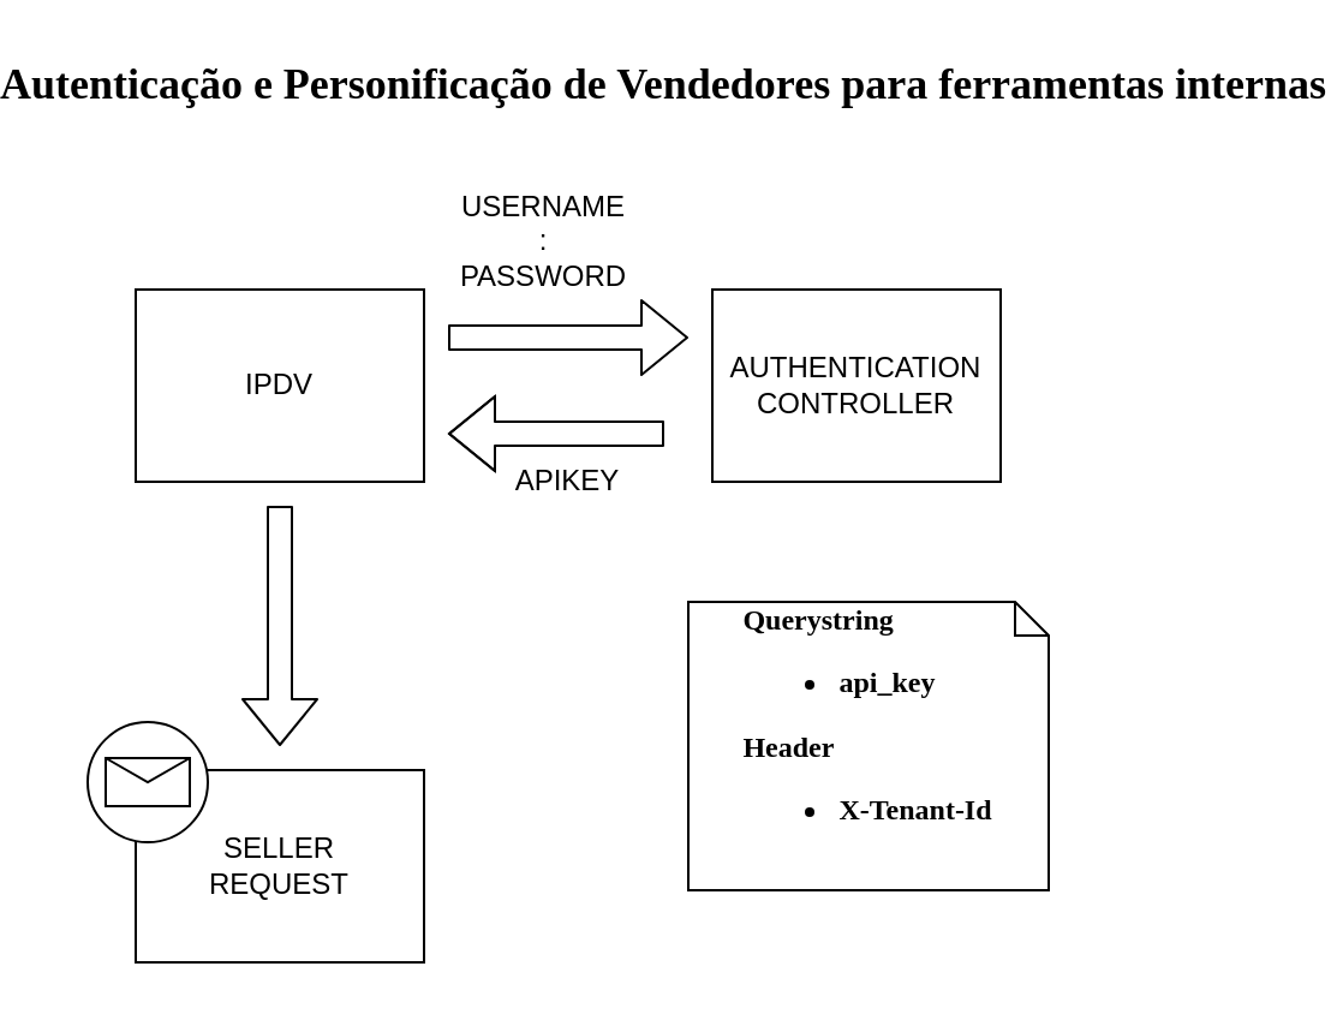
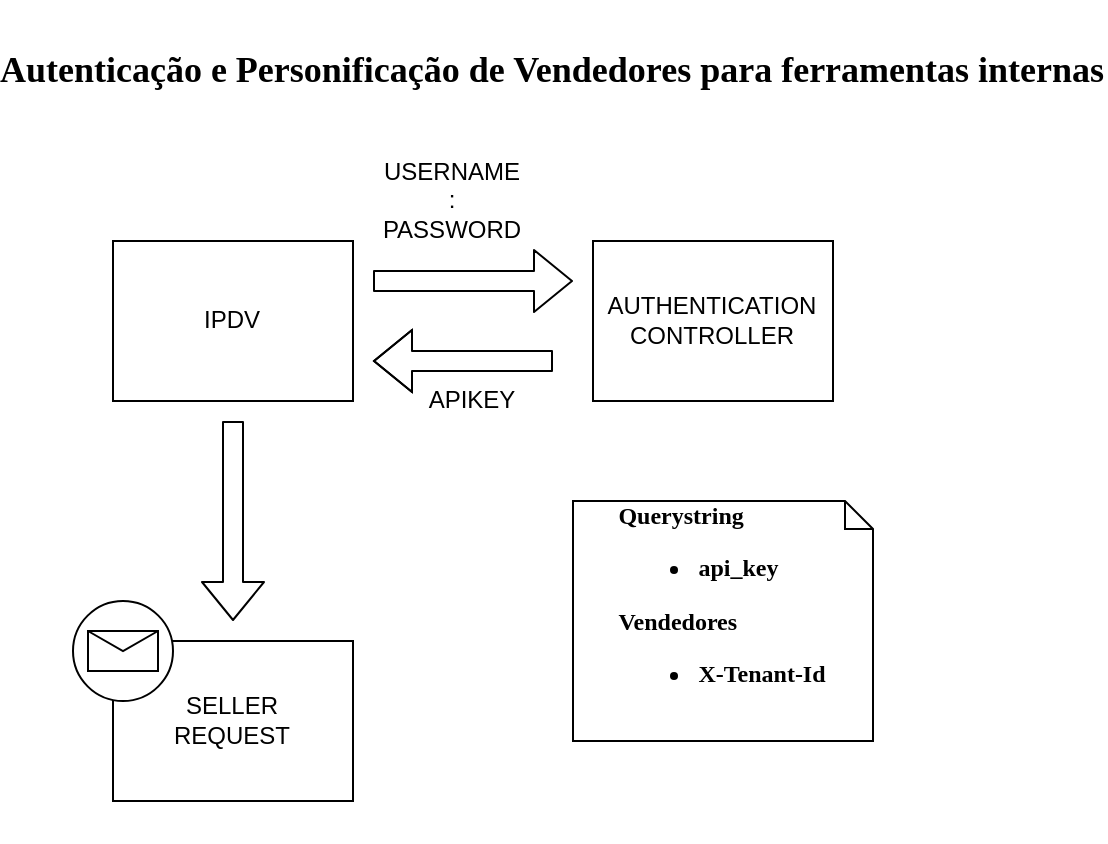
- <mxCell id="12" value="&lt;div style=&quot;text-align: left&quot;&gt;&lt;span&gt;Querystring&amp;nbsp;&lt;/span&gt;&lt;/div&gt;&lt;div style=&quot;text-align: left&quot;&gt;&lt;ul&gt;&lt;li&gt;&lt;span&gt;api_key&lt;/span&gt;&lt;/li&gt;&lt;/ul&gt;&lt;/div&gt;&lt;div style=&quot;text-align: left&quot;&gt;&lt;span&gt;Header&lt;/span&gt;&lt;/div&gt;&lt;ul&gt;&lt;li&gt;X-Tenant-Id&lt;/li&gt;&lt;/ul&gt;" style="shape=note;whiteSpace=wrap;html=1;size=14;verticalAlign=top;align=center;spacingTop=-6;fontStyle=1;fontFamily=Verdana;" vertex="1" parent="2"><mxGeometry x="250" y="160" width="150" height="120" as="geometry" /></mxCell>
+ <mxCell id="12" value="&lt;div style=&quot;text-align: left&quot;&gt;&lt;span&gt;Querystring&amp;nbsp;&lt;/span&gt;&lt;/div&gt;&lt;div style=&quot;text-align: left&quot;&gt;&lt;ul&gt;&lt;li&gt;&lt;span&gt;api_key&lt;/span&gt;&lt;/li&gt;&lt;/ul&gt;&lt;/div&gt;&lt;div style=&quot;text-align: left&quot;&gt;&lt;span&gt;Vendedores&lt;/span&gt;&lt;/div&gt;&lt;ul&gt;&lt;li&gt;X-Tenant-Id&lt;/li&gt;&lt;/ul&gt;" style="shape=note;whiteSpace=wrap;html=1;size=14;verticalAlign=top;align=center;spacingTop=-6;fontStyle=1;fontFamily=Verdana;" vertex="1" parent="2"><mxGeometry x="250" y="160" width="150" height="120" as="geometry" /></mxCell>
